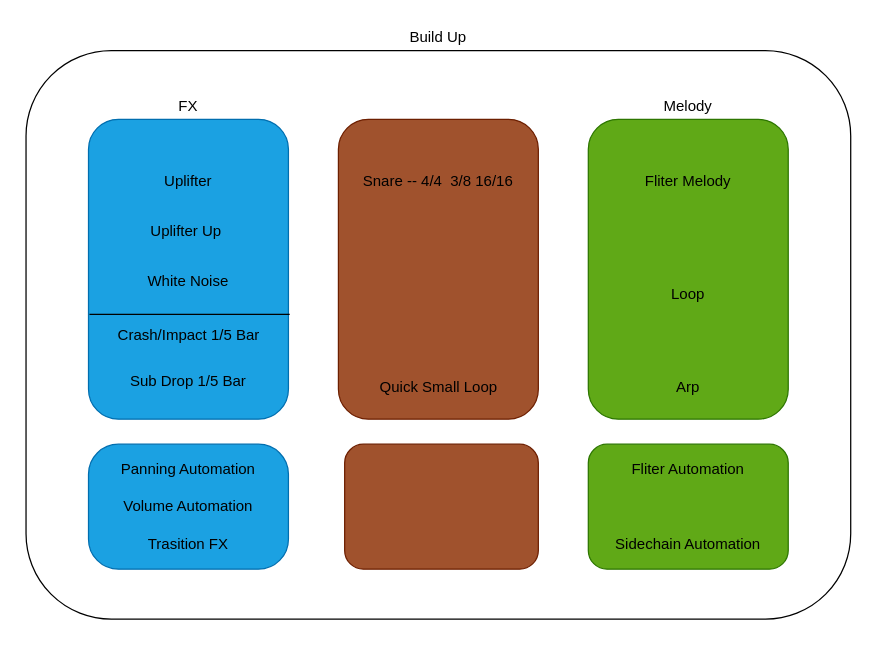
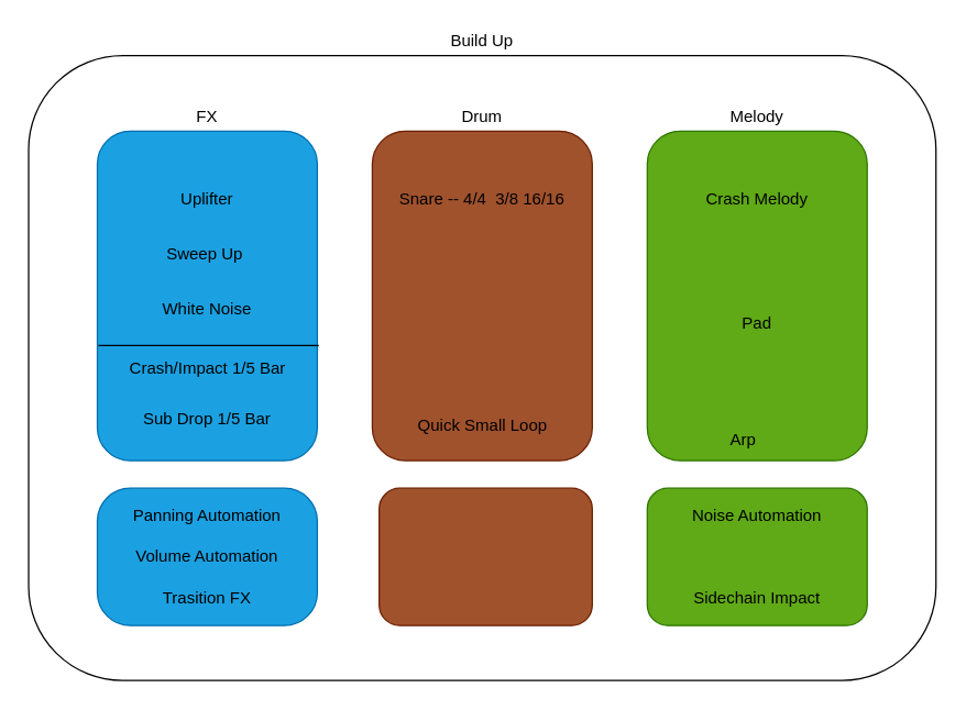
+ <mxCell id="11" value="Drum" style="text;html=1;strokeColor=none;fillColor=none;align=center;verticalAlign=middle;whiteSpace=wrap;rounded=0;" parent="1" vertex="1"><mxGeometry x="330" y="75" width="40" height="20" as="geometry" /></mxCell>
- <mxCell id="13" value="Fliter Melody" style="text;html=1;strokeColor=none;fillColor=none;align=center;verticalAlign=middle;whiteSpace=wrap;rounded=0;" parent="1" vertex="1"><mxGeometry x="500" y="135" width="100" height="20" as="geometry" /></mxCell>
+ <mxCell id="13" value="Crash Melody" style="text;html=1;strokeColor=none;fillColor=none;align=center;verticalAlign=middle;whiteSpace=wrap;rounded=0;" parent="1" vertex="1"><mxGeometry x="500" y="135" width="100" height="20" as="geometry" /></mxCell>
- <mxCell id="5" value="Uplifter Up&amp;nbsp;" style="text;html=1;strokeColor=none;fillColor=none;align=center;verticalAlign=middle;whiteSpace=wrap;rounded=0;" parent="1" vertex="1"><mxGeometry x="70" y="175" width="160" height="20" as="geometry" /></mxCell>
+ <mxCell id="5" value="Sweep Up&amp;nbsp;" style="text;html=1;strokeColor=none;fillColor=none;align=center;verticalAlign=middle;whiteSpace=wrap;rounded=0;" parent="1" vertex="1"><mxGeometry x="70" y="175" width="160" height="20" as="geometry" /></mxCell>
- <mxCell id="17" value="Loop" style="text;html=1;strokeColor=none;fillColor=none;align=center;verticalAlign=middle;whiteSpace=wrap;rounded=0;" parent="1" vertex="1"><mxGeometry x="530" y="225" width="40" height="20" as="geometry" /></mxCell>
+ <mxCell id="17" value="Pad" style="text;html=1;strokeColor=none;fillColor=none;align=center;verticalAlign=middle;whiteSpace=wrap;rounded=0;" parent="1" vertex="1"><mxGeometry x="530" y="225" width="40" height="20" as="geometry" /></mxCell>
- <mxCell id="23" value="Arp" style="text;html=1;strokeColor=none;fillColor=none;align=center;verticalAlign=middle;whiteSpace=wrap;rounded=0;" parent="1" vertex="1"><mxGeometry x="530" y="300" width="40" height="20" as="geometry" /></mxCell>
+ <mxCell id="23" value="Arp" style="text;html=1;strokeColor=none;fillColor=none;align=center;verticalAlign=middle;whiteSpace=wrap;rounded=0;" parent="1" vertex="1"><mxGeometry x="520" y="310" width="40" height="20" as="geometry" /></mxCell>
- <mxCell id="25" value="Fliter Automation" style="text;html=1;strokeColor=none;fillColor=none;align=center;verticalAlign=middle;whiteSpace=wrap;rounded=0;" parent="1" vertex="1"><mxGeometry x="485" y="365" width="130" height="20" as="geometry" /></mxCell>
+ <mxCell id="25" value="Noise Automation" style="text;html=1;strokeColor=none;fillColor=none;align=center;verticalAlign=middle;whiteSpace=wrap;rounded=0;" parent="1" vertex="1"><mxGeometry x="485" y="365" width="130" height="20" as="geometry" /></mxCell>
- <mxCell id="26" value="Sidechain Automation" style="text;html=1;strokeColor=none;fillColor=none;align=center;verticalAlign=middle;whiteSpace=wrap;rounded=0;" parent="1" vertex="1"><mxGeometry x="480" y="425" width="140" height="20" as="geometry" /></mxCell>
+ <mxCell id="26" value="Sidechain Impact" style="text;html=1;strokeColor=none;fillColor=none;align=center;verticalAlign=middle;whiteSpace=wrap;rounded=0;" parent="1" vertex="1"><mxGeometry x="480" y="425" width="140" height="20" as="geometry" /></mxCell>
